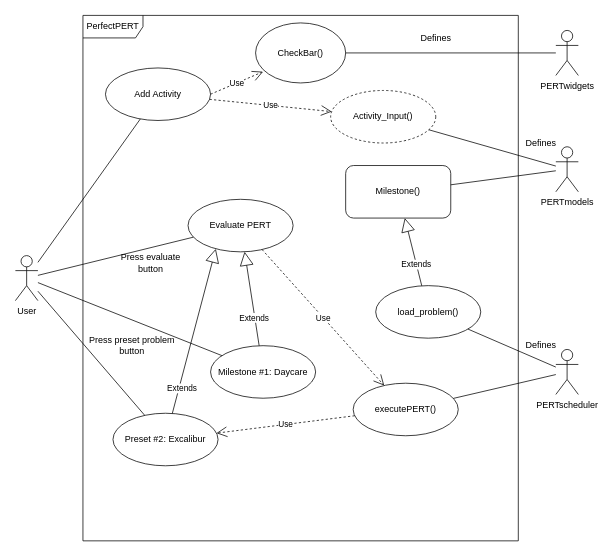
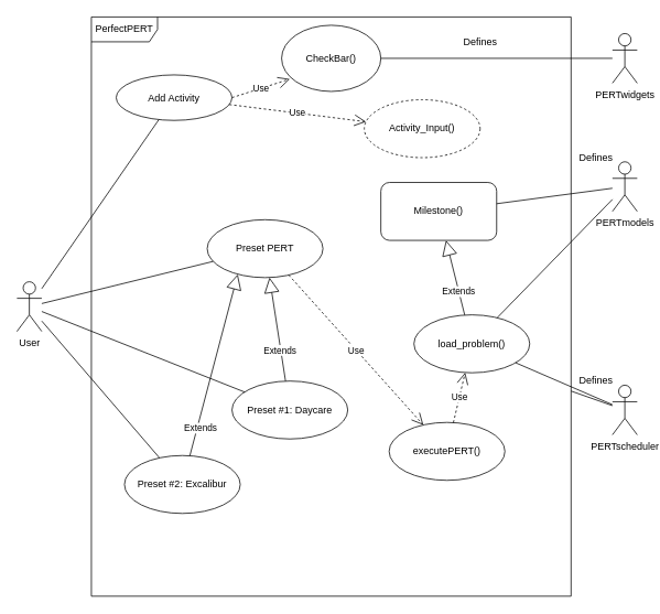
- <mxCell id="4" value="Add Activity" style="ellipse;whiteSpace=wrap;html=1;" parent="1" vertex="1"><mxGeometry x="140" y="90" width="140" height="70" as="geometry" /></mxCell>
+ <mxCell id="4" value="Add Activity" style="ellipse;whiteSpace=wrap;html=1;" parent="1" vertex="1"><mxGeometry x="140" y="90" width="140" height="55" as="geometry" /></mxCell>
- <mxCell id="29" value="" style="endArrow=none;html=1;" parent="1" source="6" target="28" edge="1"><mxGeometry width="50" height="50" relative="1" as="geometry"><mxPoint x="750" y="234.071" as="sourcePoint" /><mxPoint x="635.94" y="227.01" as="targetPoint" /></mxGeometry></mxCell>
+ <mxCell id="29" value="" style="endArrow=none;html=1;" parent="1" source="6" target="10" edge="1"><mxGeometry width="50" height="50" relative="1" as="geometry"><mxPoint x="750" y="234.071" as="sourcePoint" /><mxPoint x="635.94" y="227.01" as="targetPoint" /></mxGeometry></mxCell>
- <mxCell id="5" value="Evaluate PERT" style="ellipse;whiteSpace=wrap;html=1;" parent="1" vertex="1"><mxGeometry x="250" y="265" width="140" height="70" as="geometry" /></mxCell>
+ <mxCell id="5" value="Preset PERT" style="ellipse;whiteSpace=wrap;html=1;" parent="1" vertex="1"><mxGeometry x="250" y="265" width="140" height="70" as="geometry" /></mxCell>
- <mxCell id="35" value="Press evaluate&lt;br&gt;button" style="text;html=1;align=center;verticalAlign=middle;resizable=0;points=[];autosize=1;" vertex="1" parent="1"><mxGeometry x="155" y="335" width="90" height="30" as="geometry" /></mxCell>
- <mxCell id="36" value="Press preset problem&lt;br&gt;button" style="text;html=1;align=center;verticalAlign=middle;resizable=0;points=[];autosize=1;" vertex="1" parent="1"><mxGeometry x="110" y="445" width="130" height="30" as="geometry" /></mxCell>
- <mxCell id="8" value="Milestone #1: Daycare" style="ellipse;whiteSpace=wrap;html=1;" parent="1" vertex="1"><mxGeometry x="280" y="460" width="140" height="70" as="geometry" /></mxCell>
+ <mxCell id="8" value="Preset #1: Daycare" style="ellipse;whiteSpace=wrap;html=1;" parent="1" vertex="1"><mxGeometry x="280" y="460" width="140" height="70" as="geometry" /></mxCell>
- <mxCell id="24" value="" style="endArrow=none;html=1;" parent="1" source="16" target="22" edge="1"><mxGeometry width="50" height="50" relative="1" as="geometry"><mxPoint x="710" y="480" as="sourcePoint" /><mxPoint x="570" y="480" as="targetPoint" /></mxGeometry></mxCell>
+ <mxCell id="24" value="" style="endArrow=none;html=1;" parent="1" source="16" target="2" edge="1"><mxGeometry width="50" height="50" relative="1" as="geometry"><mxPoint x="710" y="480" as="sourcePoint" /><mxPoint x="570" y="480" as="targetPoint" /></mxGeometry></mxCell>
- <mxCell id="23" value="Use" style="endArrow=open;endSize=12;dashed=1;html=1;" parent="1" source="22" target="25" edge="1"><mxGeometry width="160" relative="1" as="geometry"><mxPoint x="297.003" y="446.128" as="sourcePoint" /><mxPoint x="448.103" y="593.845" as="targetPoint" /></mxGeometry></mxCell>
+ <mxCell id="23" value="Use" style="endArrow=open;endSize=12;dashed=1;html=1;" parent="1" source="22" target="10" edge="1"><mxGeometry width="160" relative="1" as="geometry"><mxPoint x="297.003" y="446.128" as="sourcePoint" /><mxPoint x="448.103" y="593.845" as="targetPoint" /></mxGeometry></mxCell>
